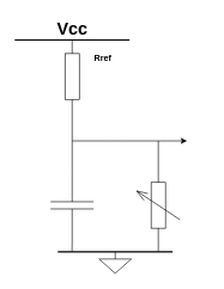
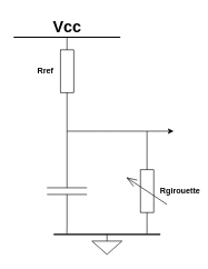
- <mxCell id="15" value="Rref" style="text;html=1;strokeColor=none;fillColor=none;align=center;verticalAlign=middle;whiteSpace=wrap;rounded=0;fontStyle=1" vertex="1" parent="1"><mxGeometry x="123" y="71" width="40" height="20" as="geometry" /></mxCell>
+ <mxCell id="15" value="Rref" style="text;html=1;strokeColor=none;fillColor=none;align=center;verticalAlign=middle;whiteSpace=wrap;rounded=0;fontStyle=1" vertex="1" parent="1"><mxGeometry x="48" y="96" width="40" height="20" as="geometry" /></mxCell>
+ <mxCell id="16" value="Rgirouette" style="text;html=1;strokeColor=none;fillColor=none;align=center;verticalAlign=middle;whiteSpace=wrap;rounded=0;fontStyle=1" vertex="1" parent="1"><mxGeometry x="250" y="276" width="40" height="20" as="geometry" /></mxCell>
